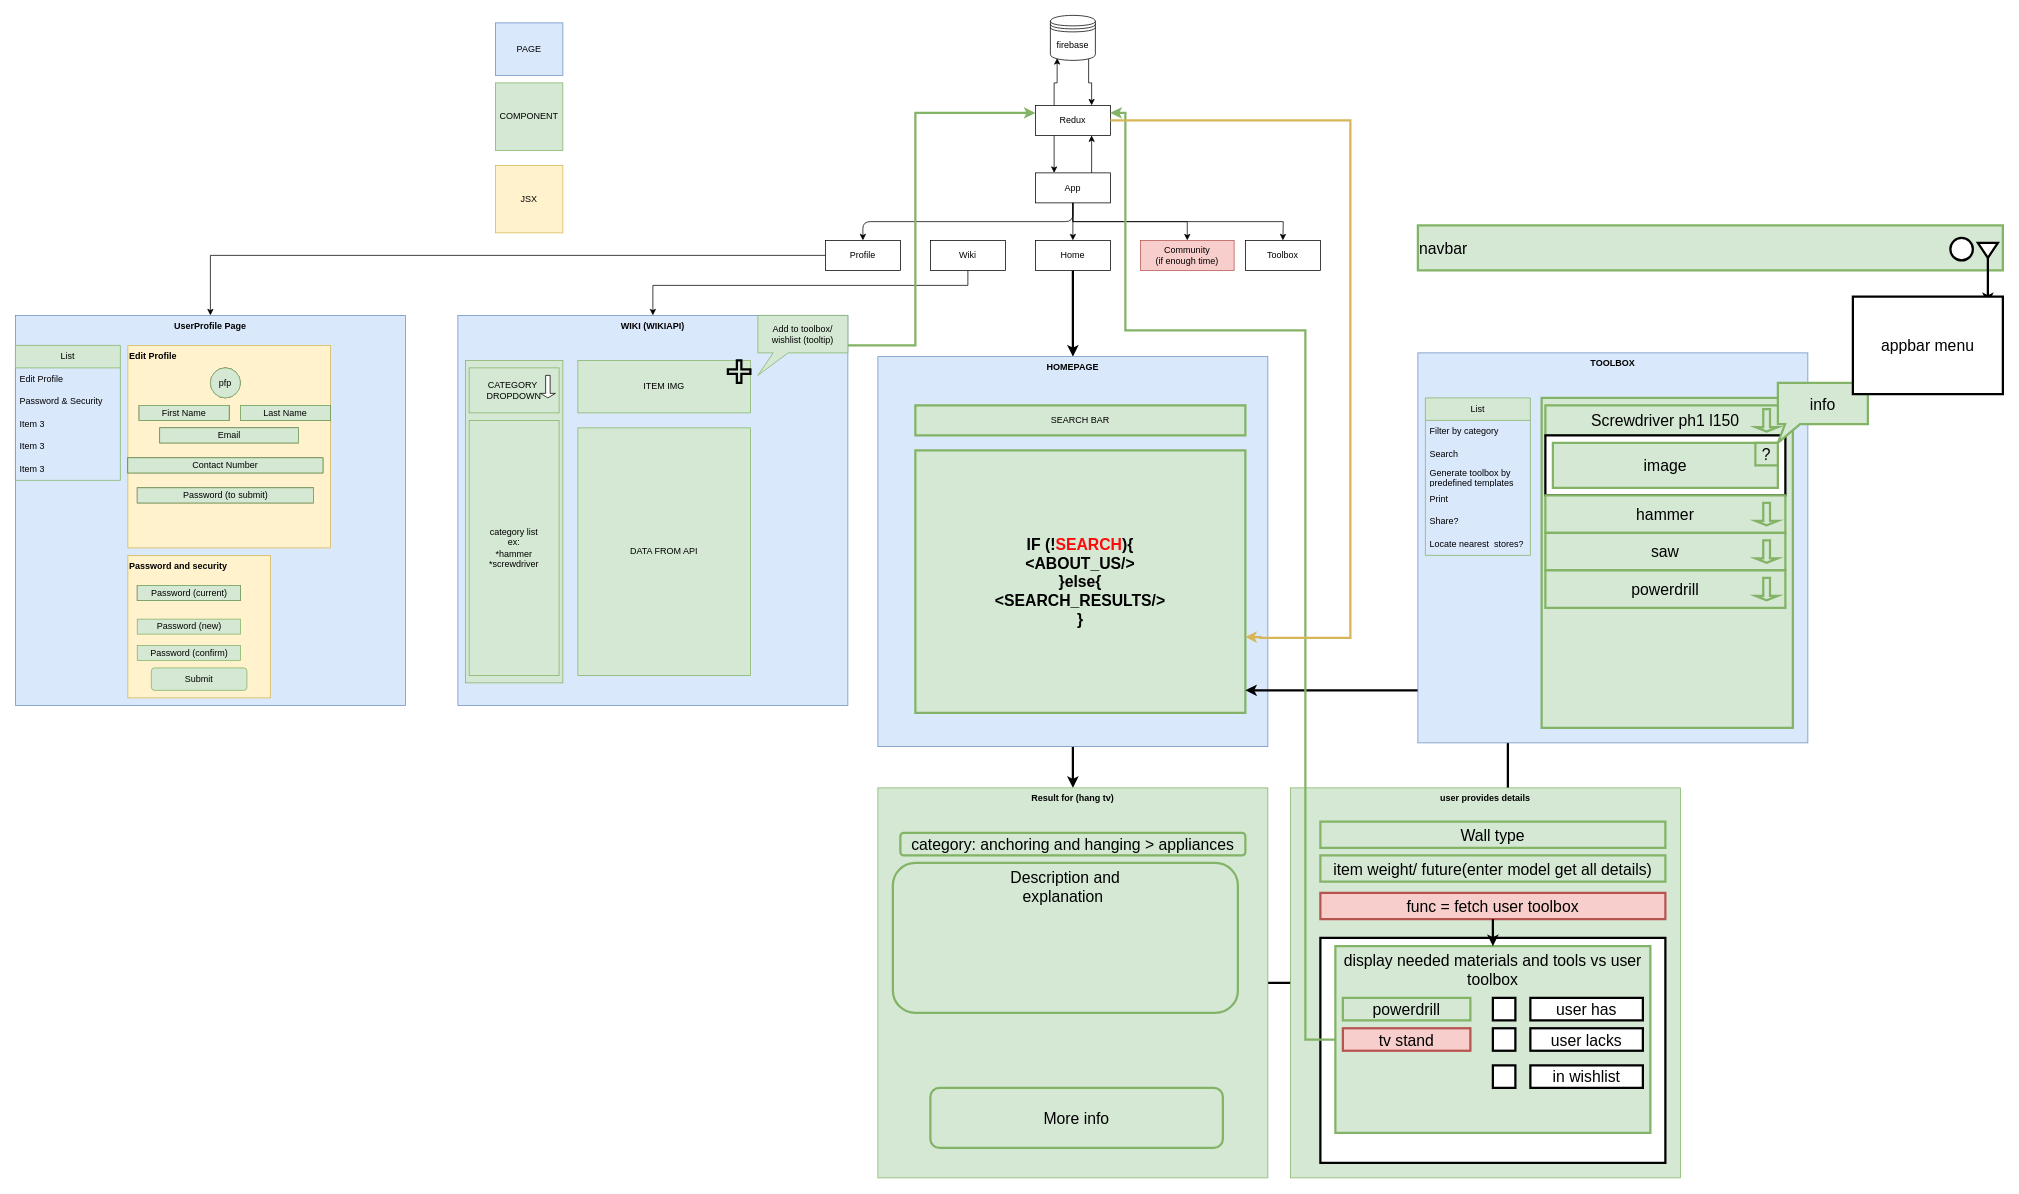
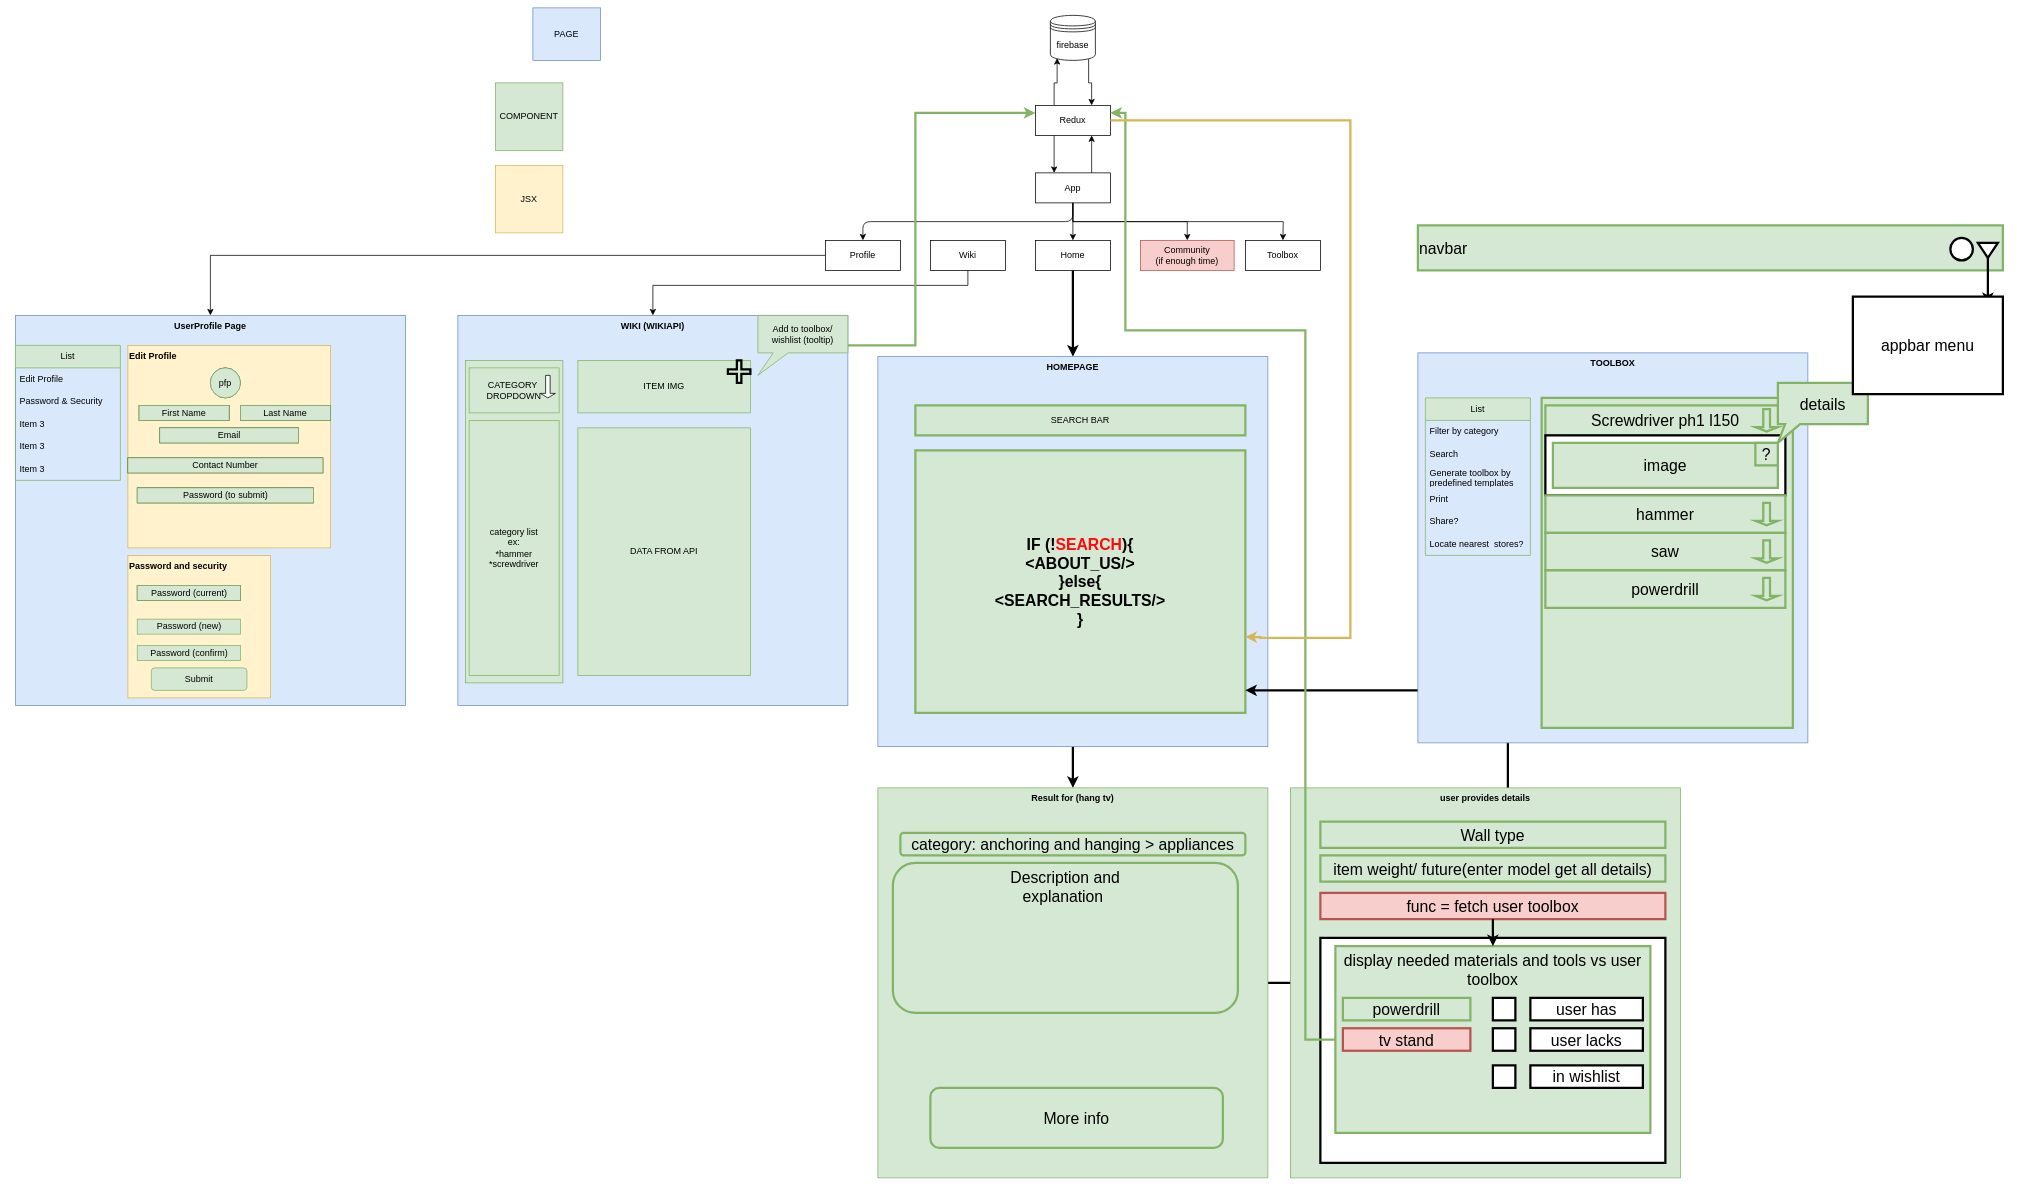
- <mxCell id="47" value="PAGE" style="rounded=0;whiteSpace=wrap;html=1;fillColor=#dae8fc;strokeColor=#6c8ebf;" vertex="1" parent="1"><mxGeometry x="660" y="30" width="90" height="70" as="geometry" /></mxCell>
+ <mxCell id="47" value="PAGE" style="rounded=0;whiteSpace=wrap;html=1;fillColor=#dae8fc;strokeColor=#6c8ebf;" vertex="1" parent="1"><mxGeometry x="710" y="10" width="90" height="70" as="geometry" /></mxCell>
- <mxCell id="100" value="info" style="shape=callout;whiteSpace=wrap;html=1;perimeter=calloutPerimeter;strokeColor=#82b366;strokeWidth=3;fontSize=21;position2=0;size=25;position=0.08;fillColor=#d5e8d4;" vertex="1" parent="1"><mxGeometry x="2370" y="510" width="120" height="80" as="geometry" /></mxCell>
+ <mxCell id="100" value="details" style="shape=callout;whiteSpace=wrap;html=1;perimeter=calloutPerimeter;strokeColor=#82b366;strokeWidth=3;fontSize=21;position2=0;size=25;position=0.08;fillColor=#d5e8d4;" vertex="1" parent="1"><mxGeometry x="2370" y="510" width="120" height="80" as="geometry" /></mxCell>
